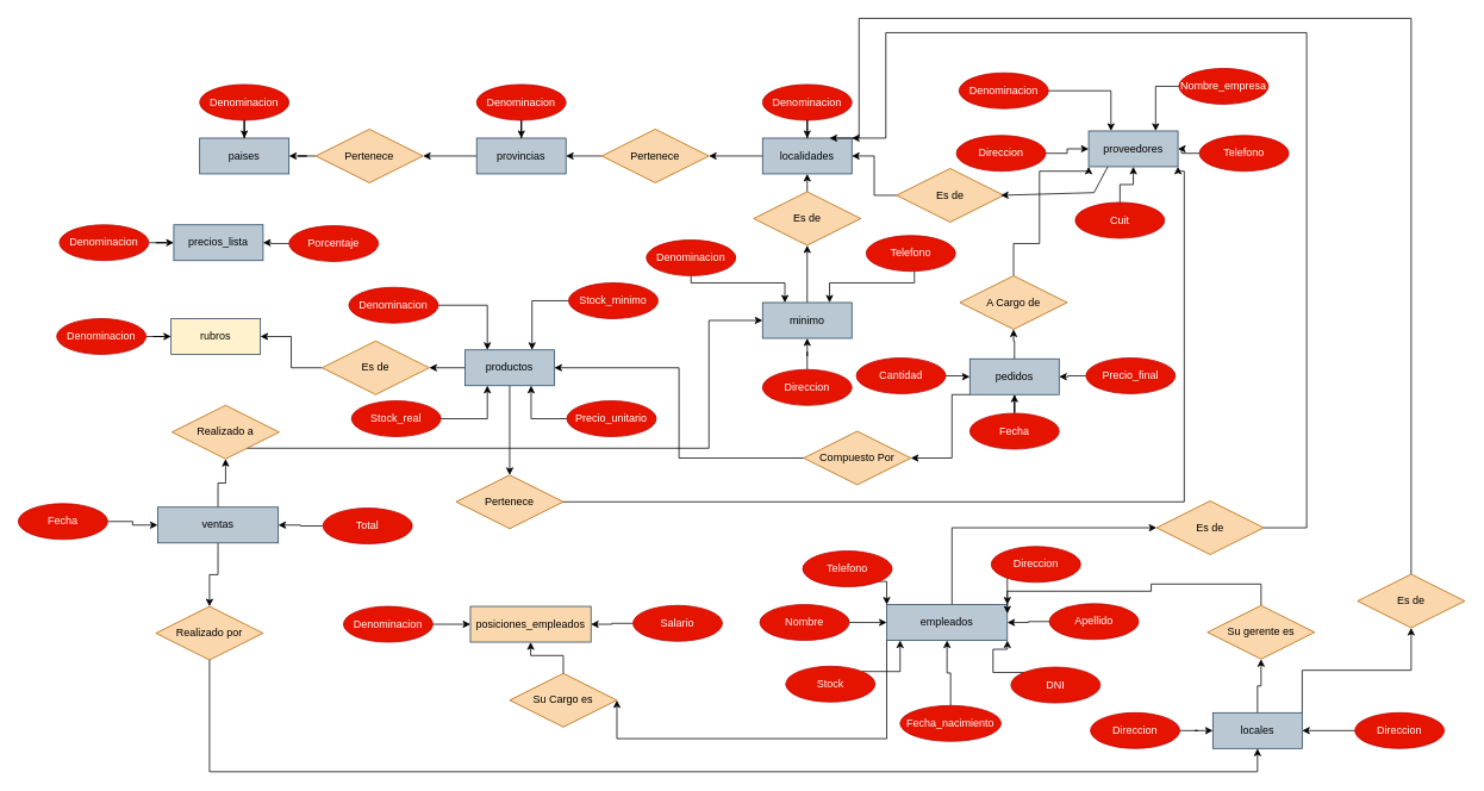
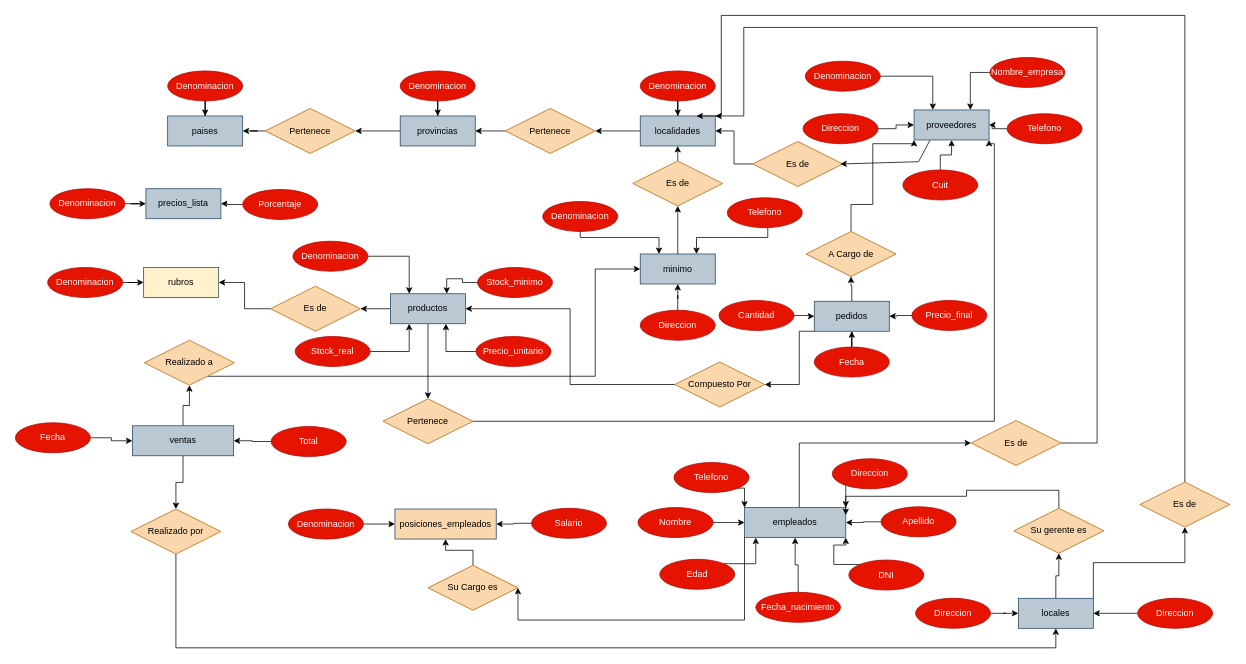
- <mxCell id="55" value="Stock_minimo" style="ellipse;whiteSpace=wrap;html=1;align=center;fillColor=#e51400;strokeColor=#B20000;fontColor=#ffffff;" vertex="1" parent="1"><mxGeometry x="636" y="316" width="100" height="40" as="geometry" /></mxCell>
+ <mxCell id="55" value="Stock_minimo" style="ellipse;whiteSpace=wrap;html=1;align=center;fillColor=#e51400;strokeColor=#B20000;fontColor=#ffffff;" vertex="1" parent="1"><mxGeometry x="636" y="356" width="100" height="40" as="geometry" /></mxCell>
- <mxCell id="90" value="Stock" style="ellipse;whiteSpace=wrap;html=1;align=center;fillColor=#e51400;strokeColor=#B20000;fontColor=#ffffff;" vertex="1" parent="1"><mxGeometry x="879" y="745" width="100" height="40" as="geometry" /></mxCell>
+ <mxCell id="90" value="Edad" style="ellipse;whiteSpace=wrap;html=1;align=center;fillColor=#e51400;strokeColor=#B20000;fontColor=#ffffff;" vertex="1" parent="1"><mxGeometry x="879" y="745" width="100" height="40" as="geometry" /></mxCell>
